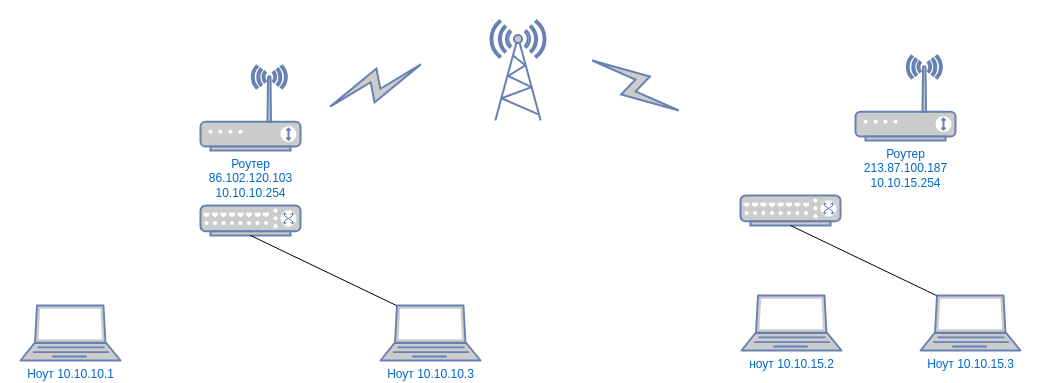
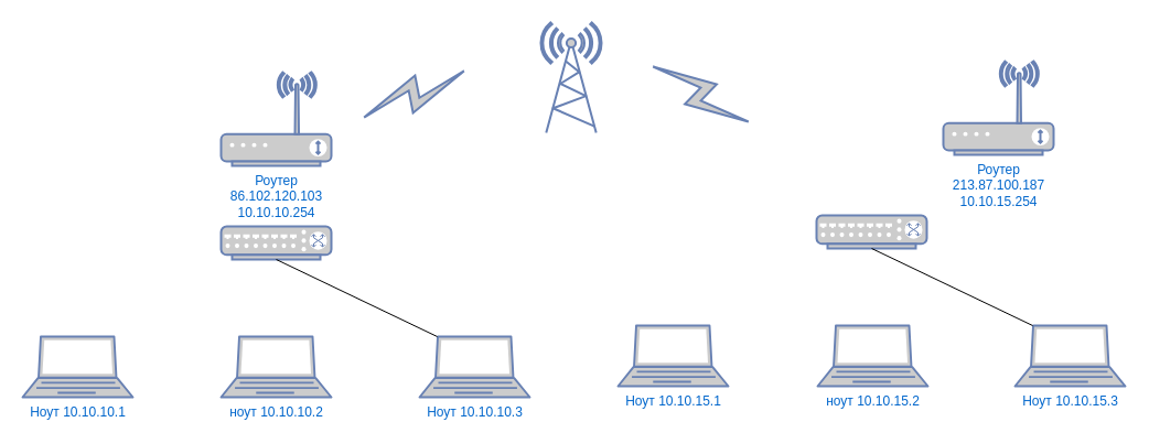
+ <mxCell id="13" value="Ноут 10.10.15.1" style="fontColor=#0066CC;verticalAlign=top;verticalLabelPosition=bottom;labelPosition=center;align=center;html=1;outlineConnect=0;fillColor=#CCCCCC;strokeColor=#6881B3;gradientColor=none;gradientDirection=north;strokeWidth=2;shape=mxgraph.networks.laptop;" vertex="1" parent="1"><mxGeometry x="560" y="295" width="100" height="55" as="geometry" /></mxCell>
+ <mxCell id="4" value="ноут 10.10.10.2" style="fontColor=#0066CC;verticalAlign=top;verticalLabelPosition=bottom;labelPosition=center;align=center;html=1;outlineConnect=0;fillColor=#CCCCCC;strokeColor=#6881B3;gradientColor=none;gradientDirection=north;strokeWidth=2;shape=mxgraph.networks.laptop;" vertex="1" parent="1"><mxGeometry x="200" y="305" width="100" height="55" as="geometry" /></mxCell>
